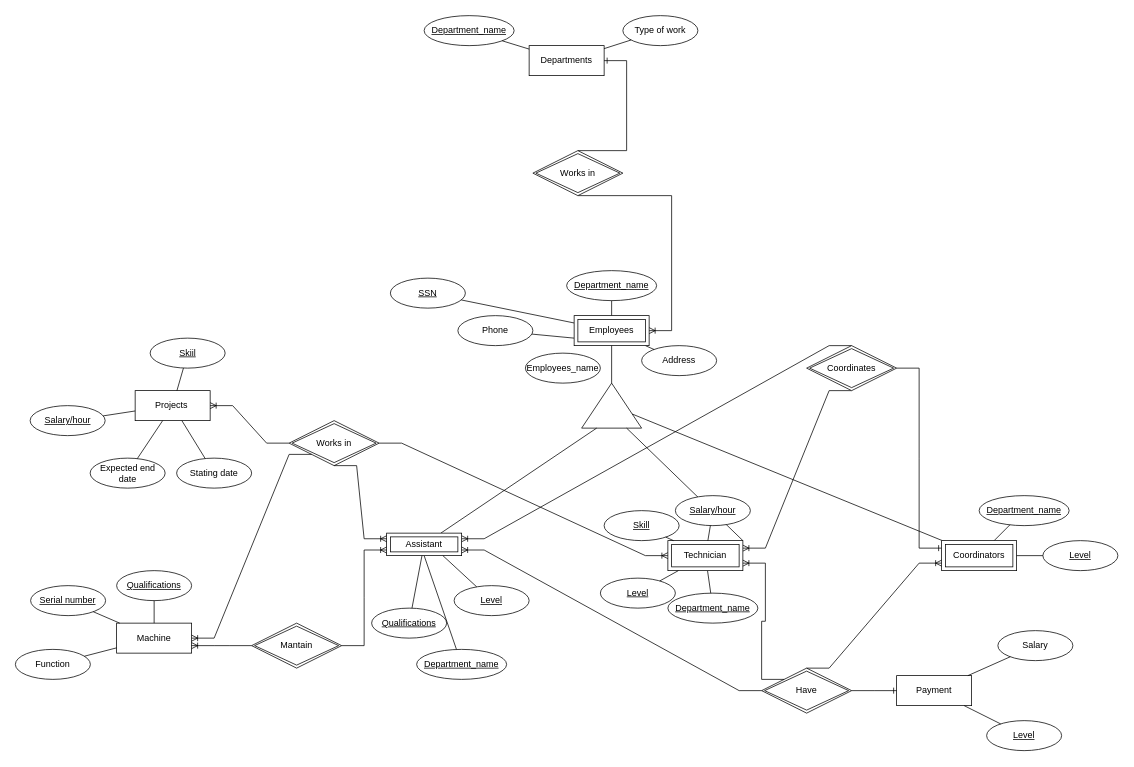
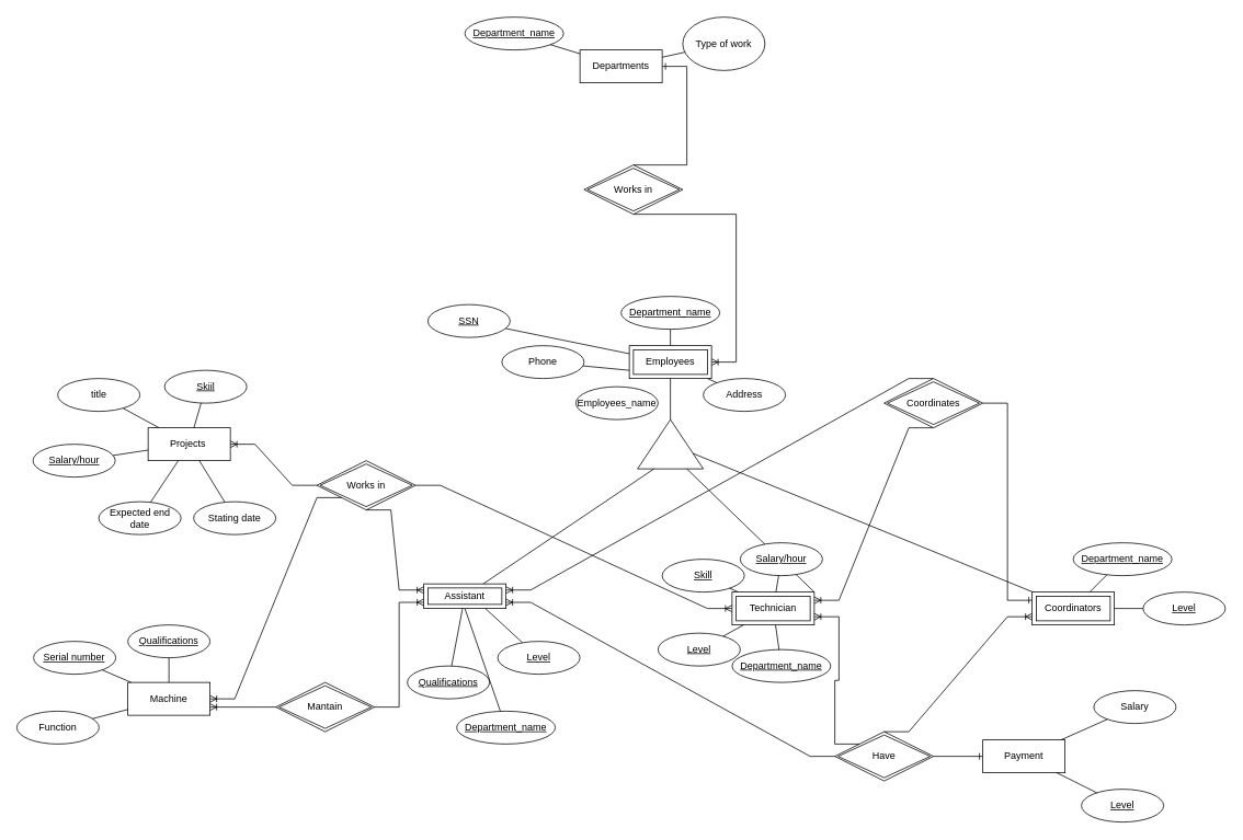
- <mxCell id="3" value="Type of work" style="ellipse;whiteSpace=wrap;html=1;align=center;" parent="1" vertex="1"><mxGeometry x="830" y="20" width="100" height="40" as="geometry" /></mxCell>
+ <mxCell id="3" value="Type of work" style="ellipse;whiteSpace=wrap;html=1;align=center;" parent="1" vertex="1"><mxGeometry x="830" y="20" width="100" height="65" as="geometry" /></mxCell>
+ <mxCell id="49" value="title" style="ellipse;whiteSpace=wrap;html=1;align=center;" parent="1" vertex="1"><mxGeometry x="69.69" y="460" width="100" height="40" as="geometry" /></mxCell>
+ <mxCell id="53" value="" style="endArrow=none;html=1;rounded=0;" parent="1" source="49" target="9" edge="1"><mxGeometry relative="1" as="geometry"><mxPoint x="359.69" y="470" as="sourcePoint" /><mxPoint x="519.69" y="470" as="targetPoint" /></mxGeometry></mxCell>
